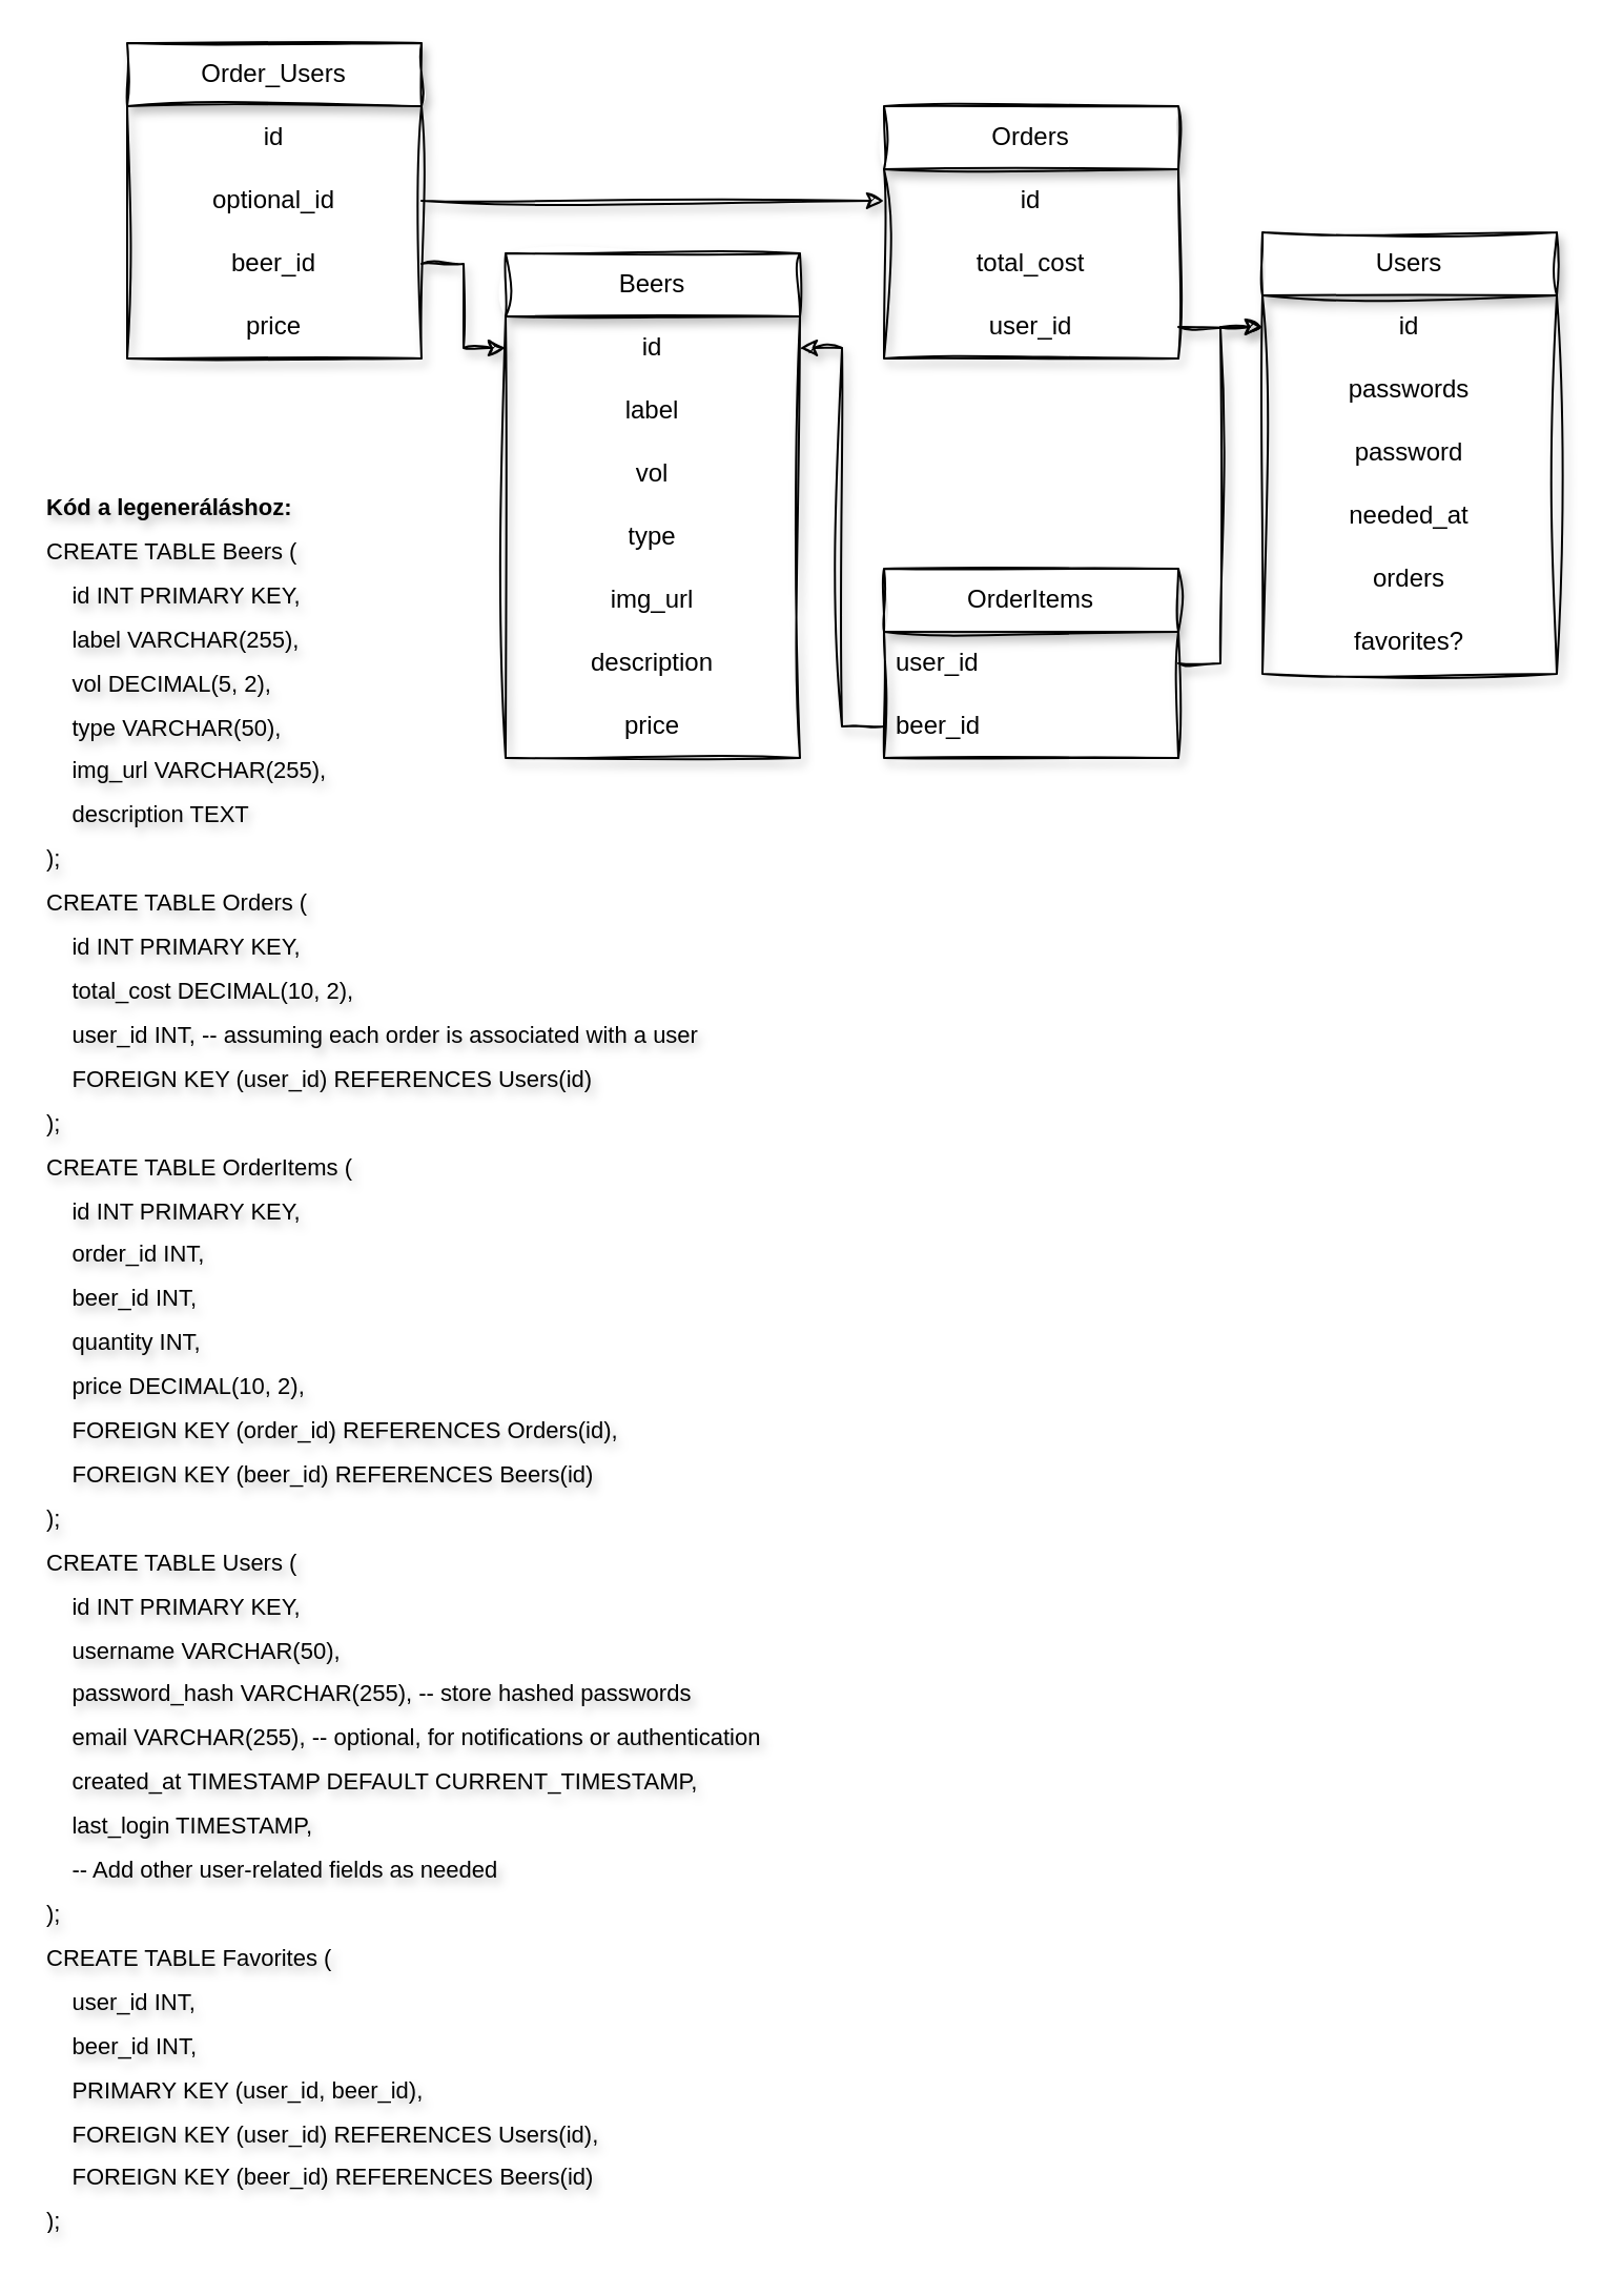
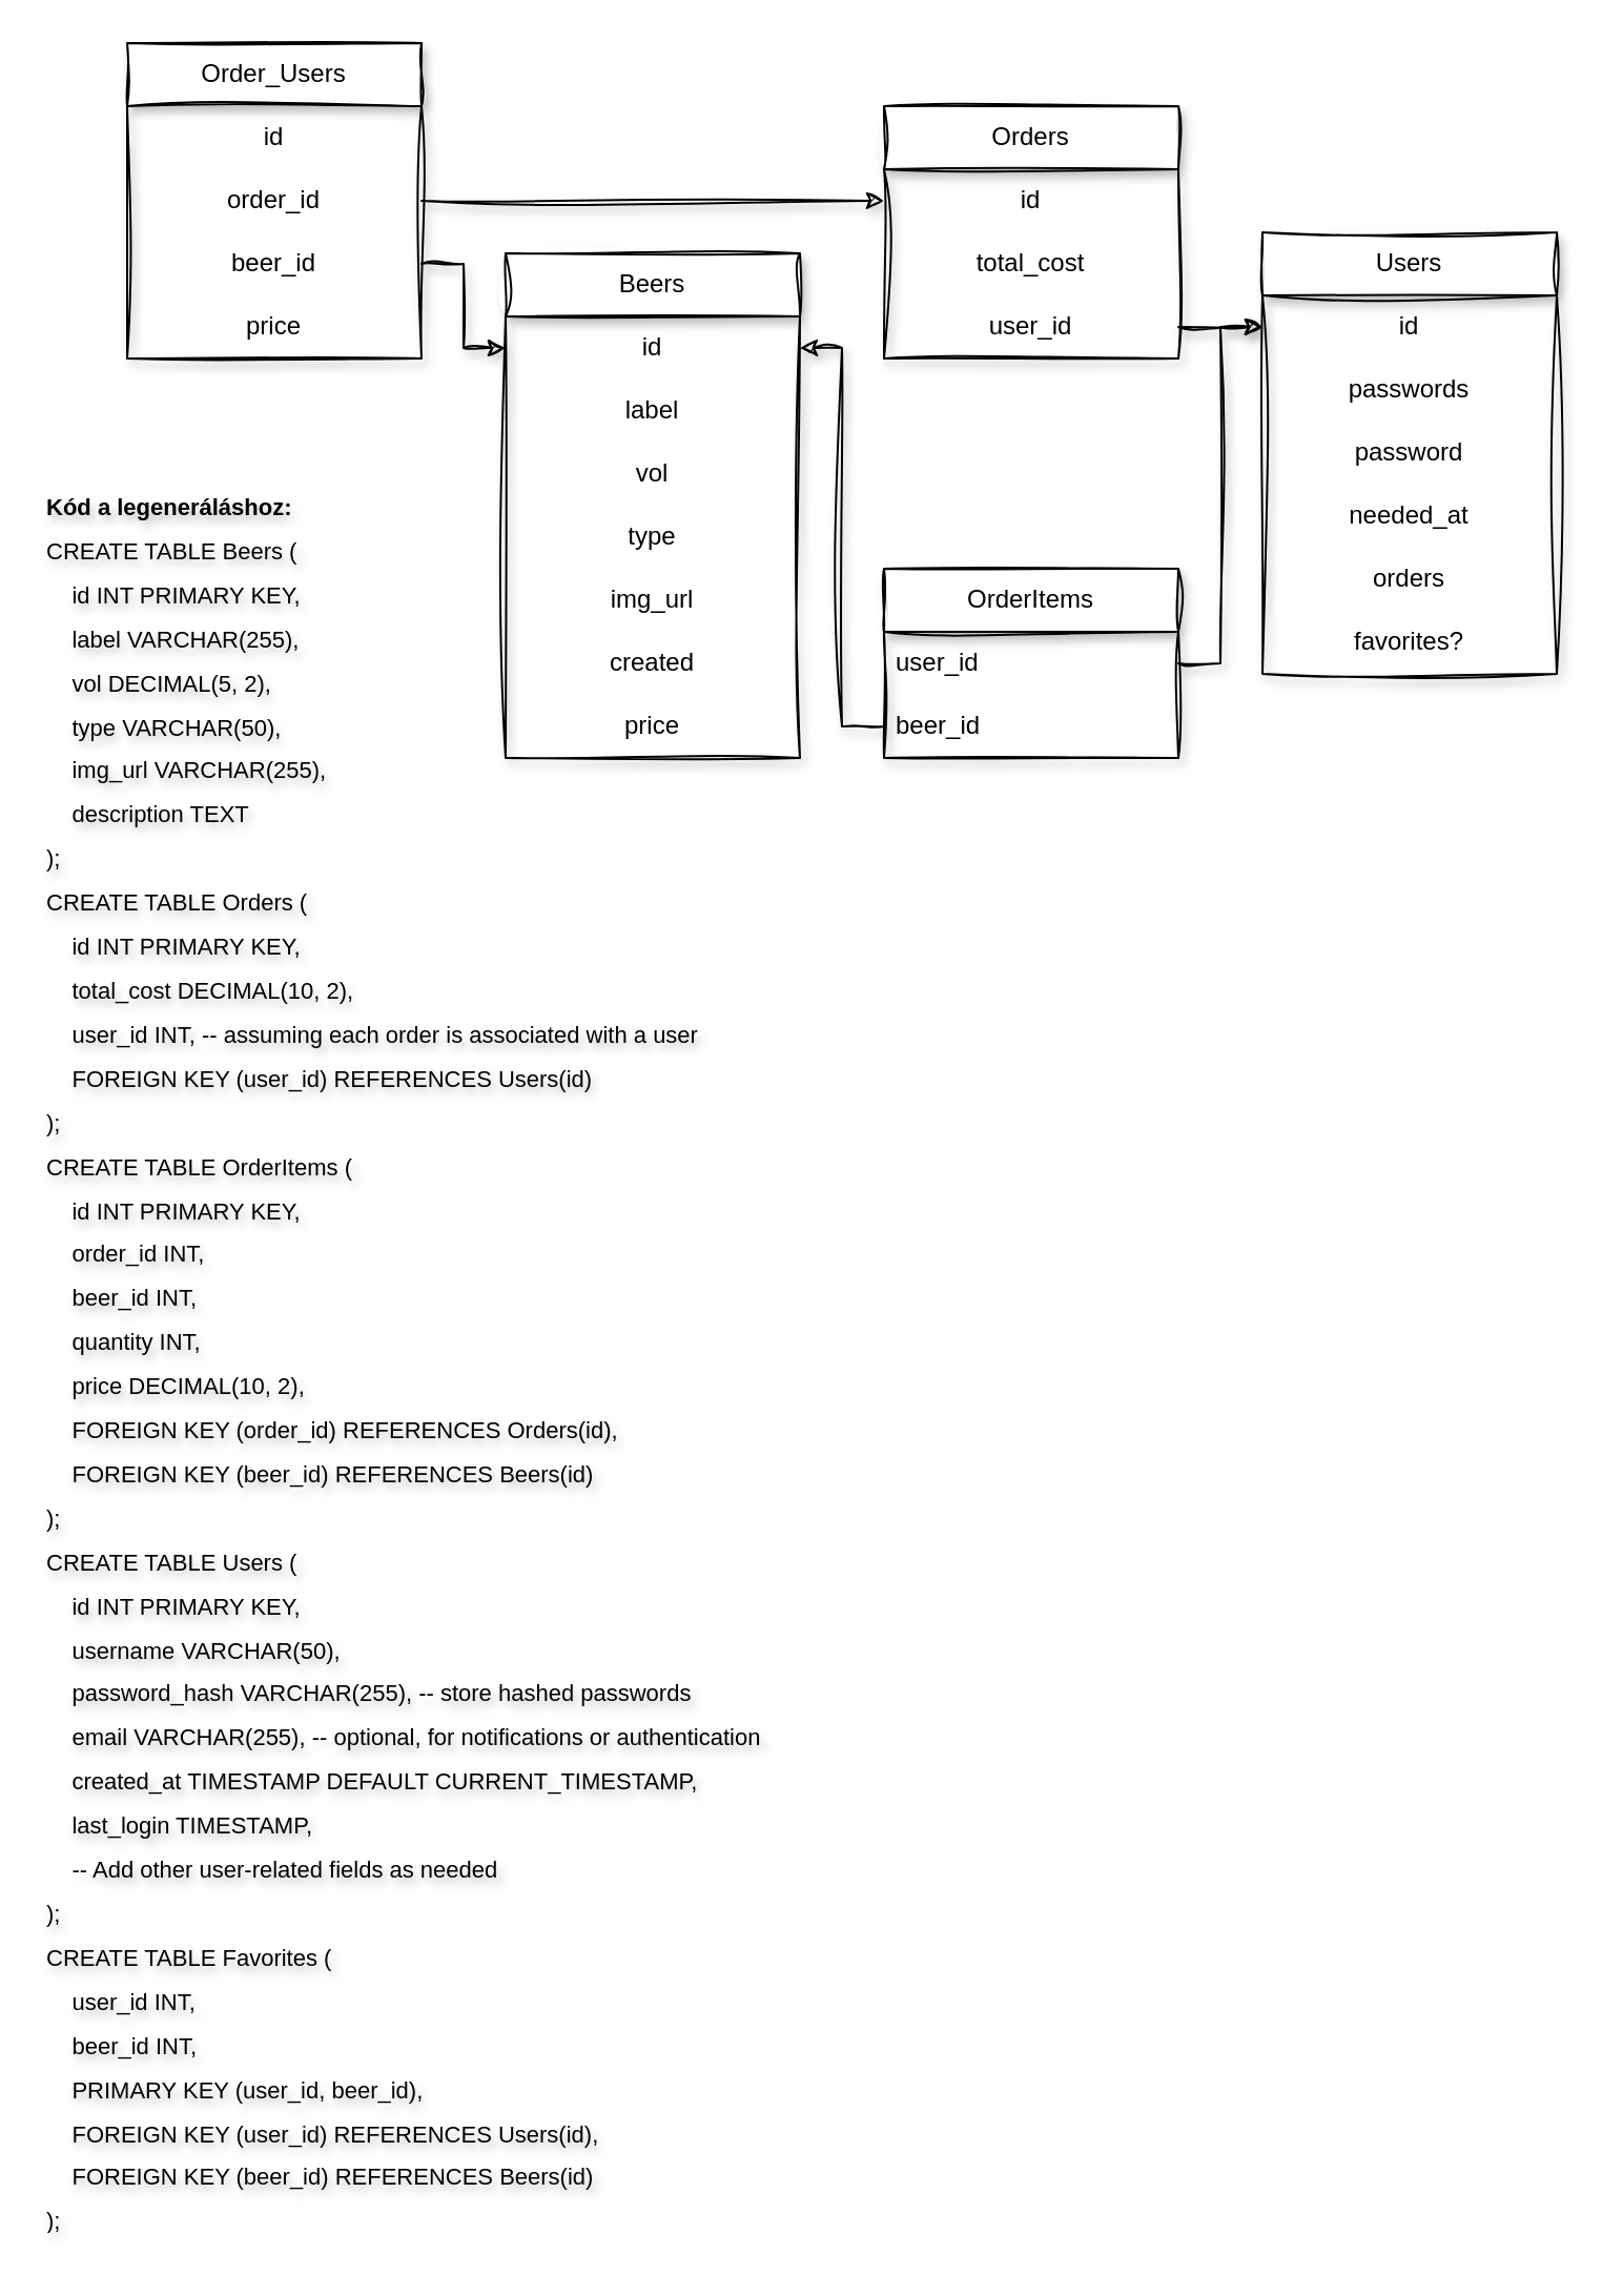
- <mxCell id="16" value="optional_id" style="text;strokeColor=none;fillColor=none;align=center;verticalAlign=middle;spacingLeft=4;spacingRight=4;overflow=hidden;points=[[0,0.5],[1,0.5]];portConstraint=eastwest;rotatable=0;whiteSpace=wrap;html=1;textShadow=0;labelBackgroundColor=none;sketch=1;curveFitting=1;jiggle=2;shadow=1;" parent="14" vertex="1"><mxGeometry y="60" width="140" height="30" as="geometry" /></mxCell>
+ <mxCell id="16" value="order_id" style="text;strokeColor=none;fillColor=none;align=center;verticalAlign=middle;spacingLeft=4;spacingRight=4;overflow=hidden;points=[[0,0.5],[1,0.5]];portConstraint=eastwest;rotatable=0;whiteSpace=wrap;html=1;textShadow=0;labelBackgroundColor=none;sketch=1;curveFitting=1;jiggle=2;shadow=1;" parent="14" vertex="1"><mxGeometry y="60" width="140" height="30" as="geometry" /></mxCell>
- <mxCell id="33" value="description" style="text;strokeColor=none;fillColor=none;align=center;verticalAlign=middle;spacingLeft=4;spacingRight=4;overflow=hidden;points=[[0,0.5],[1,0.5]];portConstraint=eastwest;rotatable=0;whiteSpace=wrap;html=1;textShadow=0;labelBackgroundColor=none;sketch=1;curveFitting=1;jiggle=2;shadow=1;" parent="27" vertex="1"><mxGeometry y="180" width="140" height="30" as="geometry" /></mxCell>
+ <mxCell id="33" value="created" style="text;strokeColor=none;fillColor=none;align=center;verticalAlign=middle;spacingLeft=4;spacingRight=4;overflow=hidden;points=[[0,0.5],[1,0.5]];portConstraint=eastwest;rotatable=0;whiteSpace=wrap;html=1;textShadow=0;labelBackgroundColor=none;sketch=1;curveFitting=1;jiggle=2;shadow=1;" parent="27" vertex="1"><mxGeometry y="180" width="140" height="30" as="geometry" /></mxCell>
